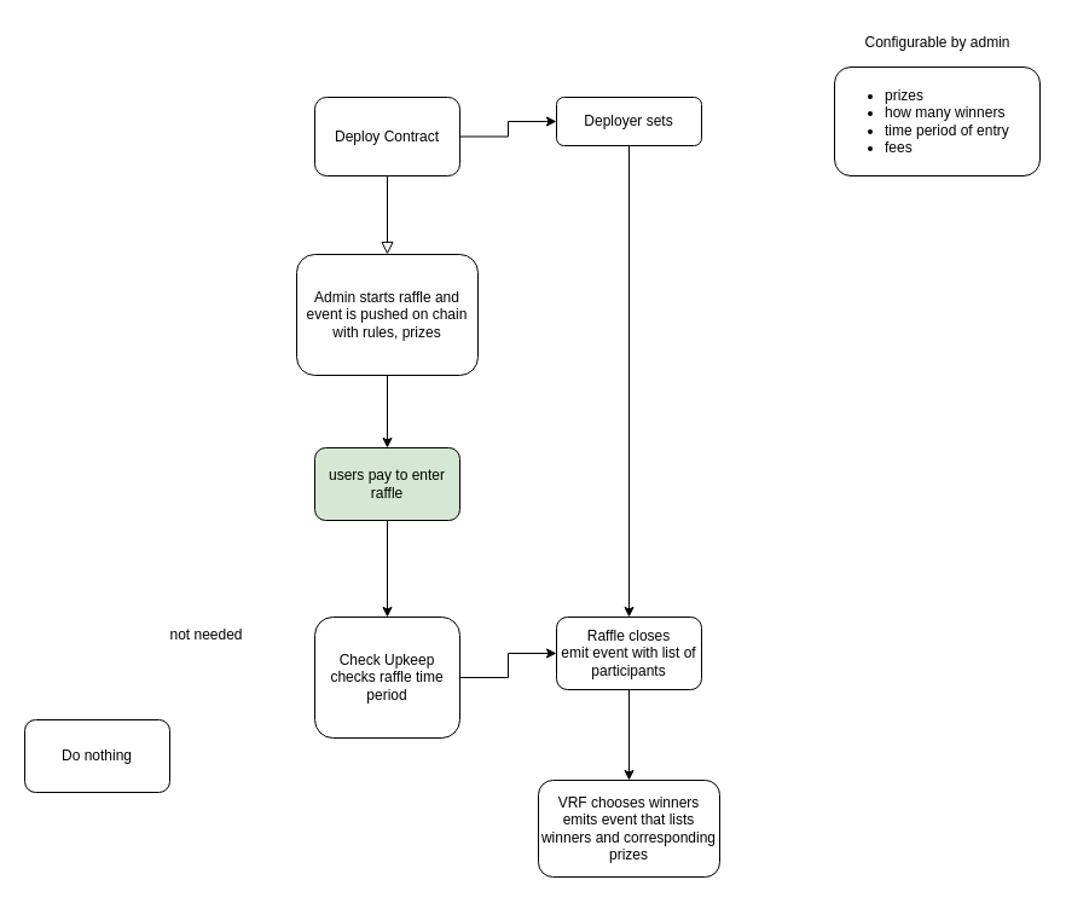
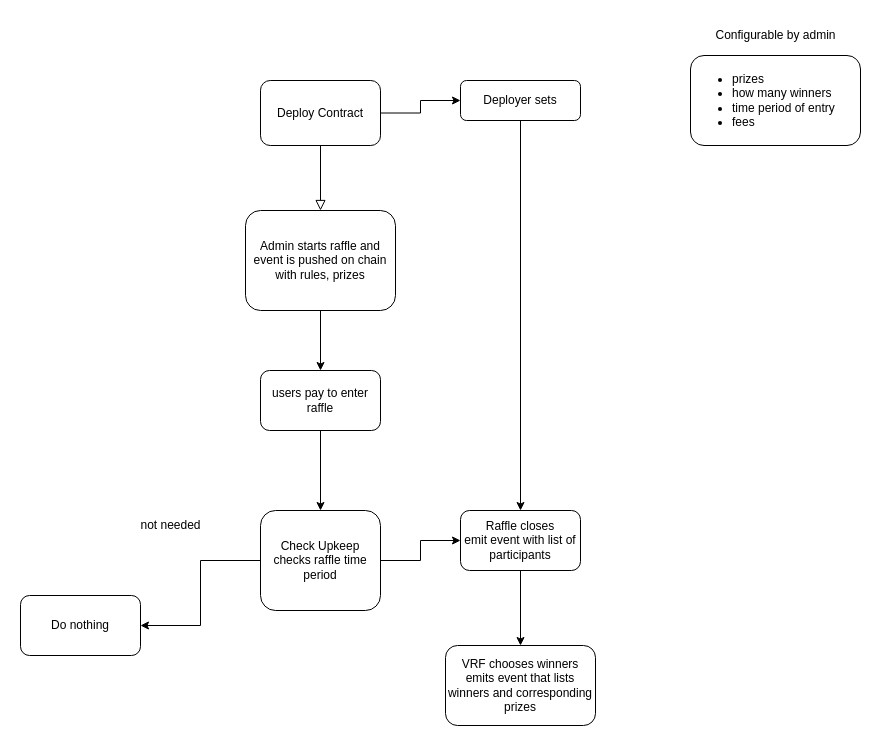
- <mxCell id="9" value="users pay to enter raffle" style="rounded=1;whiteSpace=wrap;html=1;fillColor=#d5e8d4;" vertex="1" parent="1"><mxGeometry x="260" y="370" width="120" height="60" as="geometry" /></mxCell>
+ <mxCell id="9" value="users pay to enter raffle" style="rounded=1;whiteSpace=wrap;html=1;" vertex="1" parent="1"><mxGeometry x="260" y="370" width="120" height="60" as="geometry" /></mxCell>
+ <mxCell id="13" value="" style="edgeStyle=orthogonalEdgeStyle;rounded=0;orthogonalLoop=1;jettySize=auto;html=1;" edge="1" parent="1" source="15" target="16"><mxGeometry relative="1" as="geometry" /></mxCell>
